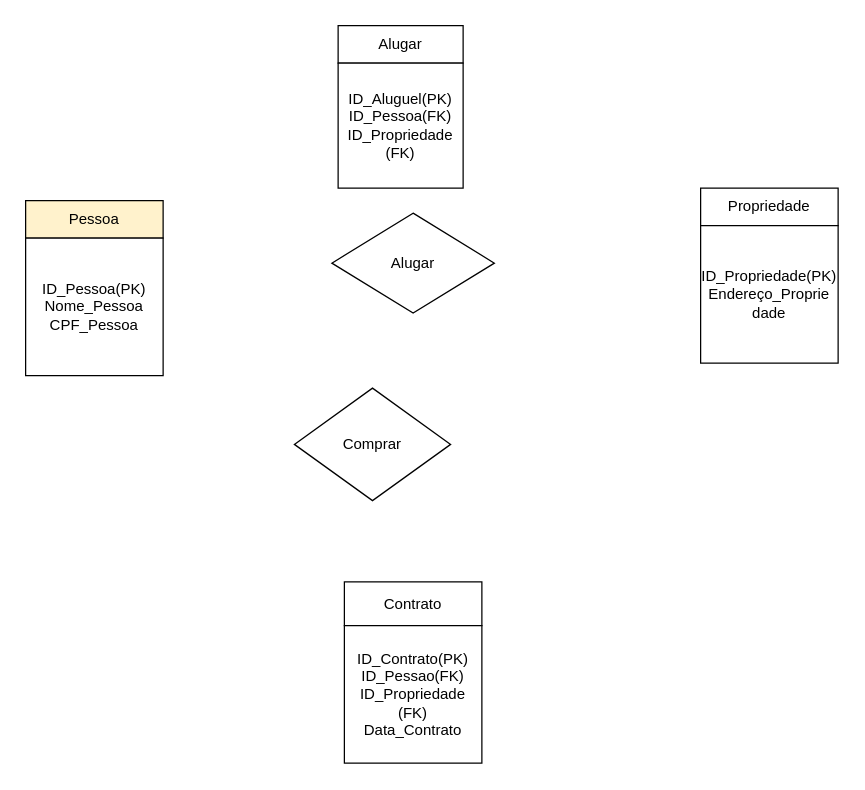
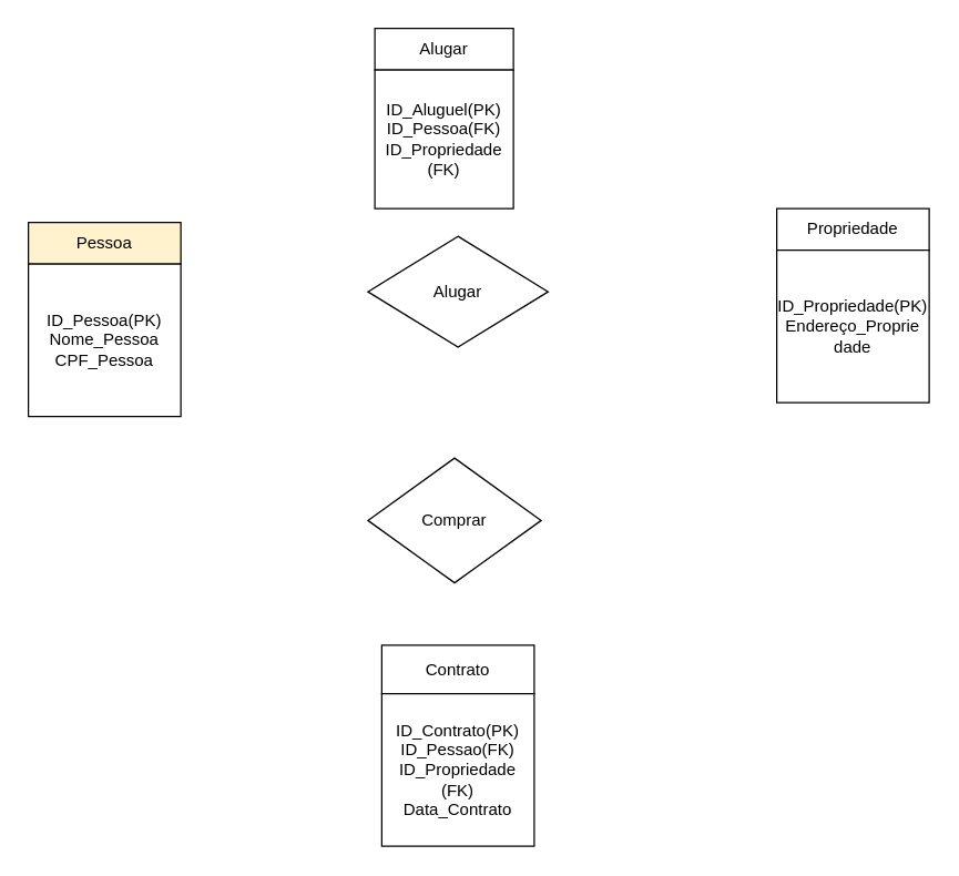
- <mxCell id="3" value="Comprar" style="rhombus;whiteSpace=wrap;html=1;" vertex="1" parent="1"><mxGeometry x="235" y="310" width="125" height="90" as="geometry" /></mxCell>
+ <mxCell id="3" value="Comprar" style="rhombus;whiteSpace=wrap;html=1;" vertex="1" parent="1"><mxGeometry x="265" y="330" width="125" height="90" as="geometry" /></mxCell>
